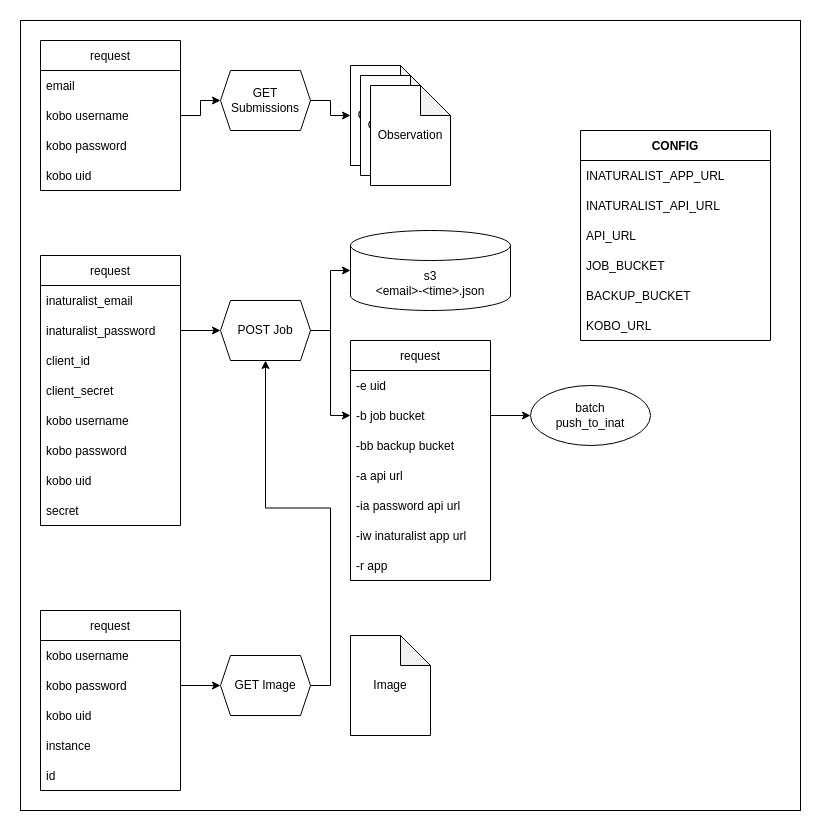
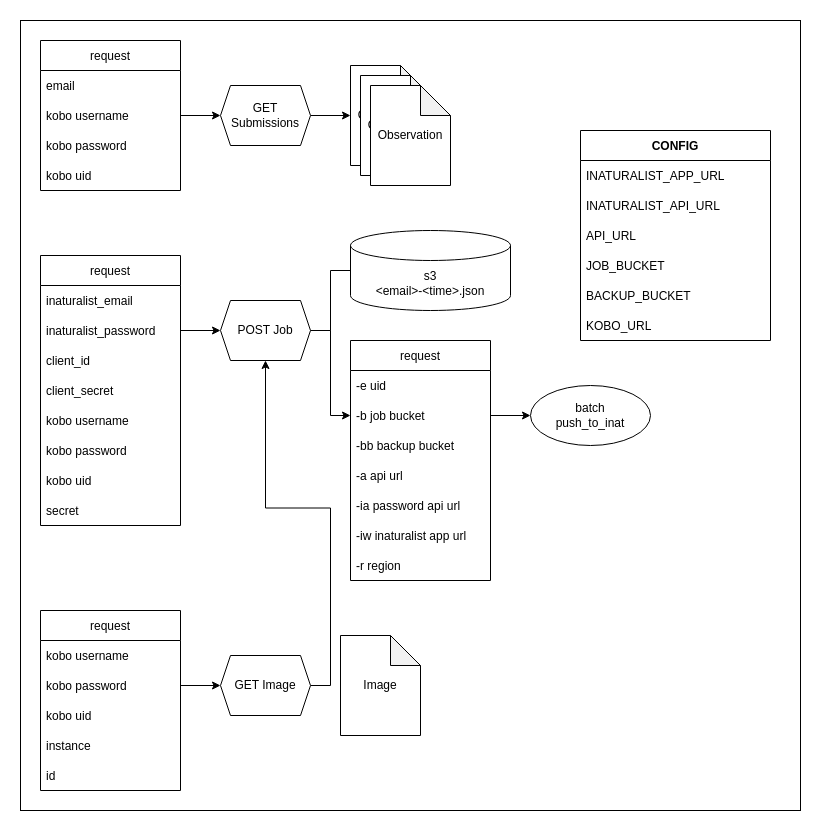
- <mxCell id="40" value="GET Submissions" style="shape=hexagon;perimeter=hexagonPerimeter2;whiteSpace=wrap;html=1;fixedSize=1;size=10;" parent="1" vertex="1"><mxGeometry x="220" y="70" width="90" height="60" as="geometry" /></mxCell>
+ <mxCell id="40" value="GET Submissions" style="shape=hexagon;perimeter=hexagonPerimeter2;whiteSpace=wrap;html=1;fixedSize=1;size=10;" parent="1" vertex="1"><mxGeometry x="220" y="85" width="90" height="60" as="geometry" /></mxCell>
- <mxCell id="3" style="edgeStyle=orthogonalEdgeStyle;rounded=0;orthogonalLoop=1;jettySize=auto;html=1;exitX=1;exitY=0.5;exitDx=0;exitDy=0;entryX=0;entryY=0.5;entryDx=0;entryDy=0;entryPerimeter=0;" parent="1" source="5" target="16" edge="1"><mxGeometry relative="1" as="geometry" /></mxCell>
+ <mxCell id="3" style="edgeStyle=orthogonalEdgeStyle;rounded=0;orthogonalLoop=1;jettySize=auto;html=1;exitX=1;exitY=0.5;exitDx=0;exitDy=0;entryX=0;entryY=0.5;entryDx=0;entryDy=0;entryPerimeter=0;endArrow=none;" parent="1" source="5" target="16" edge="1"><mxGeometry relative="1" as="geometry" /></mxCell>
- <mxCell id="25" value="-r app" style="text;strokeColor=none;fillColor=none;align=left;verticalAlign=middle;spacingLeft=4;spacingRight=4;overflow=hidden;points=[[0,0.5],[1,0.5]];portConstraint=eastwest;rotatable=0;" parent="18" vertex="1"><mxGeometry y="210" width="140" height="30" as="geometry" /></mxCell>
+ <mxCell id="25" value="-r region" style="text;strokeColor=none;fillColor=none;align=left;verticalAlign=middle;spacingLeft=4;spacingRight=4;overflow=hidden;points=[[0,0.5],[1,0.5]];portConstraint=eastwest;rotatable=0;" parent="18" vertex="1"><mxGeometry y="210" width="140" height="30" as="geometry" /></mxCell>
- <mxCell id="55" value="Image" style="shape=note;whiteSpace=wrap;html=1;backgroundOutline=1;darkOpacity=0.05;" parent="1" vertex="1"><mxGeometry x="350" y="635" width="80" height="100" as="geometry" /></mxCell>
+ <mxCell id="55" value="Image" style="shape=note;whiteSpace=wrap;html=1;backgroundOutline=1;darkOpacity=0.05;" parent="1" vertex="1"><mxGeometry x="340" y="635" width="80" height="100" as="geometry" /></mxCell>
